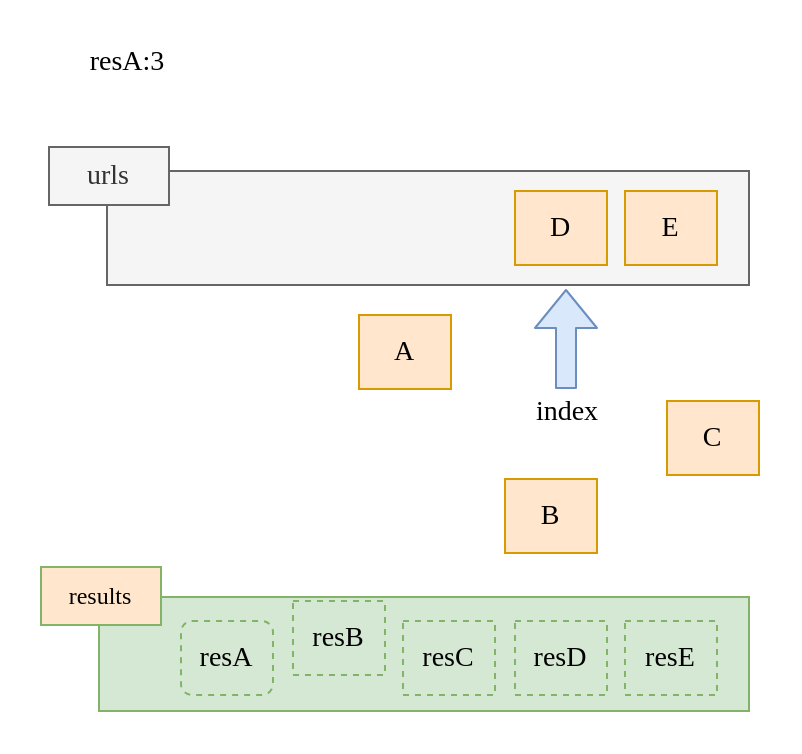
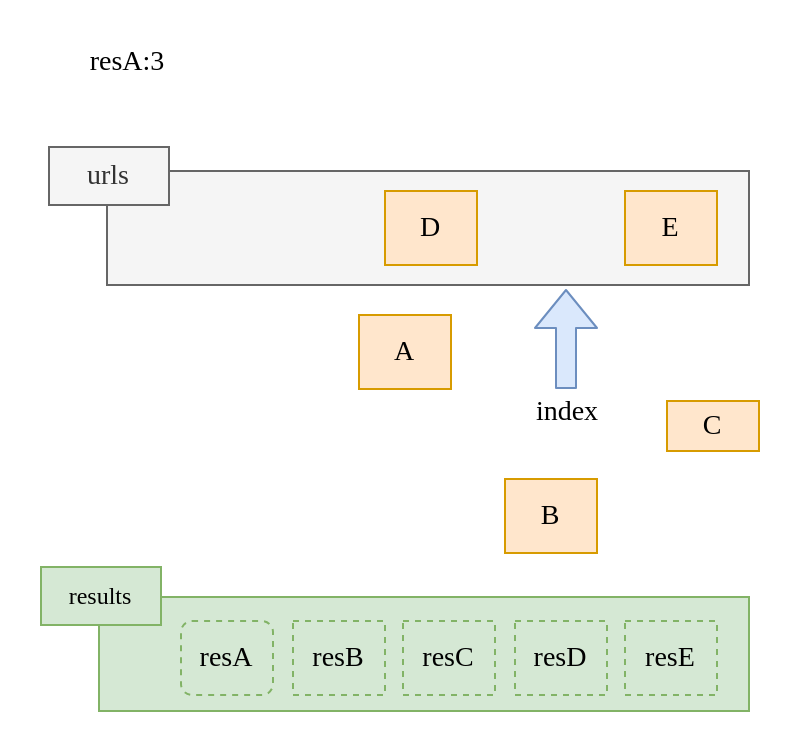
- <mxCell id="4" value="D" style="rounded=0;whiteSpace=wrap;html=1;fillColor=#ffe6cc;strokeColor=#d79b00;fontFamily=Roboto Mono;fontSize=14;" parent="1" vertex="1"><mxGeometry x="257" y="95" width="46" height="37" as="geometry" /></mxCell>
+ <mxCell id="4" value="D" style="rounded=0;whiteSpace=wrap;html=1;fillColor=#ffe6cc;strokeColor=#d79b00;fontFamily=Roboto Mono;fontSize=14;" parent="1" vertex="1"><mxGeometry x="192" y="95" width="46" height="37" as="geometry" /></mxCell>
- <mxCell id="19" value="C" style="rounded=0;whiteSpace=wrap;html=1;fillColor=#ffe6cc;strokeColor=#d79b00;fontFamily=Roboto Mono;fontSize=14;" parent="1" vertex="1"><mxGeometry x="333" y="200" width="46" height="37" as="geometry" /></mxCell>
+ <mxCell id="19" value="C" style="rounded=0;whiteSpace=wrap;html=1;fillColor=#ffe6cc;strokeColor=#d79b00;fontFamily=Roboto Mono;fontSize=14;" parent="1" vertex="1"><mxGeometry x="333" y="200" width="46" height="25" as="geometry" /></mxCell>
- <mxCell id="7" value="results" style="rounded=0;whiteSpace=wrap;html=1;fontFamily=Roboto Mono;fontSize=12;fillColor=#ffe6cc;strokeColor=#82b366;" parent="1" vertex="1"><mxGeometry x="20" y="283" width="60" height="29" as="geometry" /></mxCell>
+ <mxCell id="7" value="results" style="rounded=0;whiteSpace=wrap;html=1;fontFamily=Roboto Mono;fontSize=12;fillColor=#d5e8d4;strokeColor=#82b366;" parent="1" vertex="1"><mxGeometry x="20" y="283" width="60" height="29" as="geometry" /></mxCell>
- <mxCell id="9" value="resB" style="rounded=0;whiteSpace=wrap;html=1;fillColor=#d5e8d4;strokeColor=#82b366;fontFamily=Roboto Mono;fontSize=14;dashed=1;" parent="1" vertex="1"><mxGeometry x="146" y="300" width="46" height="37" as="geometry" /></mxCell>
+ <mxCell id="9" value="resB" style="rounded=0;whiteSpace=wrap;html=1;fillColor=#d5e8d4;strokeColor=#82b366;fontFamily=Roboto Mono;fontSize=14;dashed=1;" parent="1" vertex="1"><mxGeometry x="146" y="310" width="46" height="37" as="geometry" /></mxCell>
